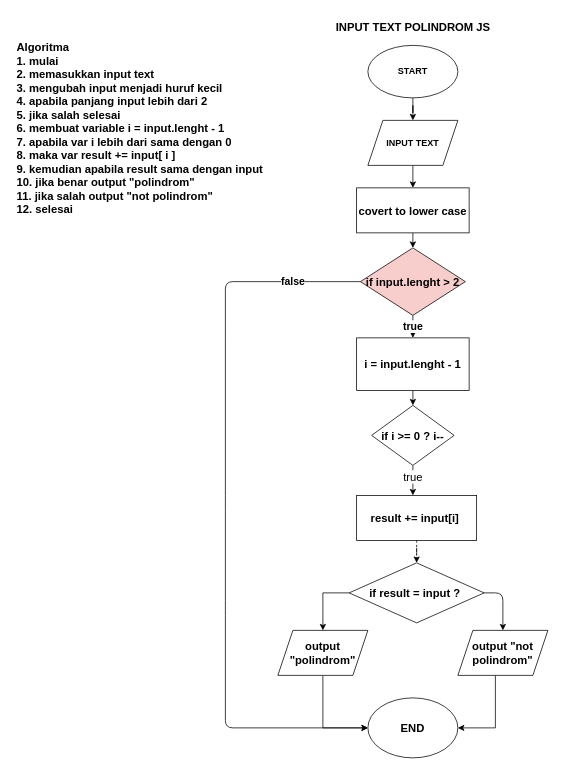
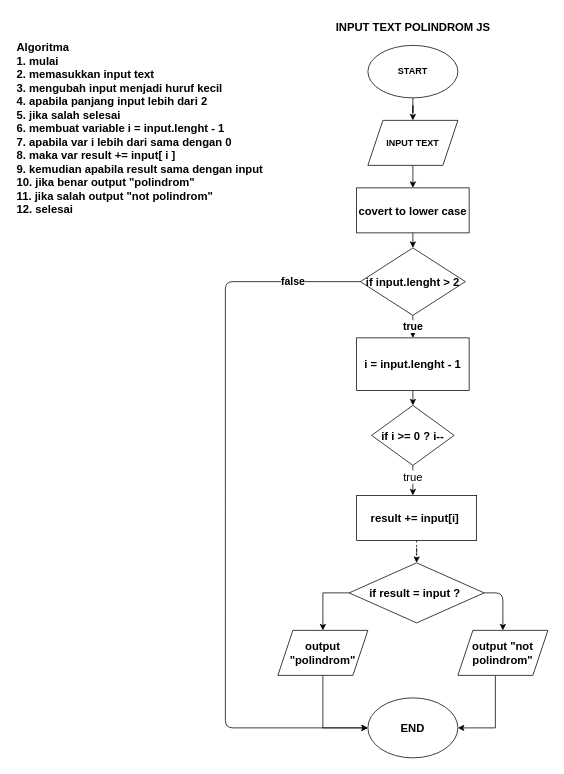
- <mxCell id="26" value="&lt;font style=&quot;font-size: 15px;&quot;&gt;if input.lenght &amp;gt; 2&lt;/font&gt;" style="rhombus;whiteSpace=wrap;html=1;fontSize=15;fontStyle=1;fillColor=#f8cecc;" parent="1" vertex="1"><mxGeometry x="480" y="330" width="140" height="90" as="geometry" /></mxCell>
+ <mxCell id="26" value="&lt;font style=&quot;font-size: 15px;&quot;&gt;if input.lenght &amp;gt; 2&lt;/font&gt;" style="rhombus;whiteSpace=wrap;html=1;fontSize=15;fontStyle=1" parent="1" vertex="1"><mxGeometry x="480" y="330" width="140" height="90" as="geometry" /></mxCell>
